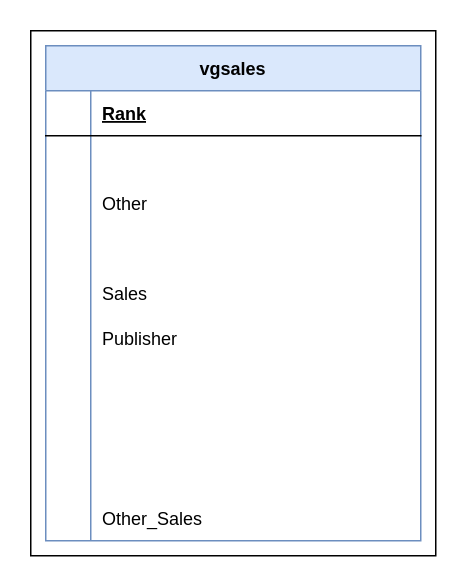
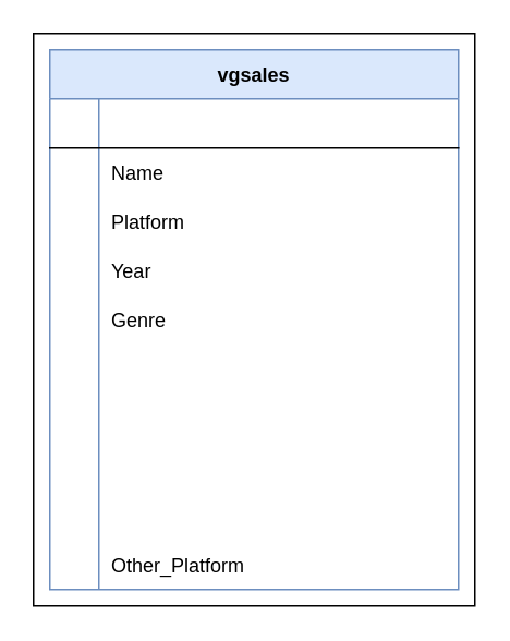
- <mxCell id="5" value="Rank" style="shape=partialRectangle;overflow=hidden;connectable=0;fillColor=none;top=0;left=0;bottom=0;right=0;align=left;spacingLeft=6;fontStyle=5;" parent="3" vertex="1"><mxGeometry x="30" width="220" height="30" as="geometry" /></mxCell>
+ <mxCell id="8" value="Name" style="shape=partialRectangle;overflow=hidden;connectable=0;fillColor=none;top=0;left=0;bottom=0;right=0;align=left;spacingLeft=6;" parent="6" vertex="1"><mxGeometry x="30" width="220" height="30" as="geometry" /></mxCell>
- <mxCell id="11" value="Other" style="shape=partialRectangle;connectable=0;fillColor=none;top=0;left=0;bottom=0;right=0;align=left;spacingLeft=6;overflow=hidden;" vertex="1" parent="9"><mxGeometry x="30" width="220" height="30" as="geometry" /></mxCell>
+ <mxCell id="11" value="Platform" style="shape=partialRectangle;connectable=0;fillColor=none;top=0;left=0;bottom=0;right=0;align=left;spacingLeft=6;overflow=hidden;" vertex="1" parent="9"><mxGeometry x="30" width="220" height="30" as="geometry" /></mxCell>
+ <mxCell id="14" value="Year" style="shape=partialRectangle;connectable=0;fillColor=none;top=0;left=0;bottom=0;right=0;align=left;spacingLeft=6;overflow=hidden;" vertex="1" parent="12"><mxGeometry x="30" width="220" height="30" as="geometry" /></mxCell>
- <mxCell id="17" value="Sales" style="shape=partialRectangle;connectable=0;fillColor=none;top=0;left=0;bottom=0;right=0;align=left;spacingLeft=6;overflow=hidden;" vertex="1" parent="15"><mxGeometry x="30" width="220" height="30" as="geometry" /></mxCell>
+ <mxCell id="17" value="Genre" style="shape=partialRectangle;connectable=0;fillColor=none;top=0;left=0;bottom=0;right=0;align=left;spacingLeft=6;overflow=hidden;" vertex="1" parent="15"><mxGeometry x="30" width="220" height="30" as="geometry" /></mxCell>
- <mxCell id="20" value="Publisher" style="shape=partialRectangle;connectable=0;fillColor=none;top=0;left=0;bottom=0;right=0;align=left;spacingLeft=6;overflow=hidden;" vertex="1" parent="18"><mxGeometry x="30" width="220" height="30" as="geometry" /></mxCell>
- <mxCell id="29" value="Other_Sales" style="shape=partialRectangle;connectable=0;fillColor=none;top=0;left=0;bottom=0;right=0;align=left;spacingLeft=6;overflow=hidden;" vertex="1" parent="27"><mxGeometry x="30" width="220" height="30" as="geometry" /></mxCell>
+ <mxCell id="29" value="Other_Platform" style="shape=partialRectangle;connectable=0;fillColor=none;top=0;left=0;bottom=0;right=0;align=left;spacingLeft=6;overflow=hidden;" vertex="1" parent="27"><mxGeometry x="30" width="220" height="30" as="geometry" /></mxCell>
